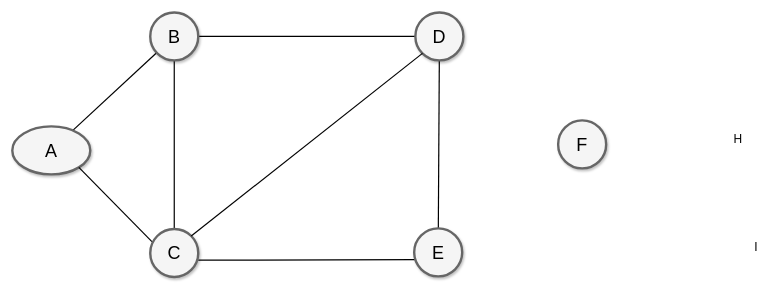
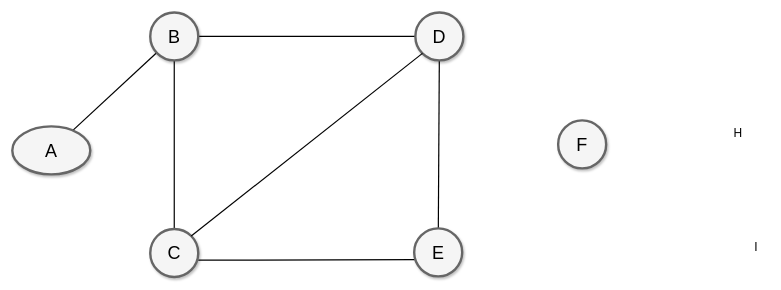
- <mxCell id="13" value="H" style="text;html=1;strokeColor=none;fillColor=none;align=center;verticalAlign=middle;whiteSpace=wrap;rounded=0;shadow=1;labelBackgroundColor=none;fontSize=20;" parent="1" vertex="1"><mxGeometry x="1210" y="220" width="40" height="20" as="geometry" /></mxCell>
+ <mxCell id="13" value="H" style="text;html=1;strokeColor=none;fillColor=none;align=center;verticalAlign=middle;whiteSpace=wrap;rounded=0;shadow=1;labelBackgroundColor=none;fontSize=20;" parent="1" vertex="1"><mxGeometry x="1210" y="210" width="40" height="20" as="geometry" /></mxCell>
- <mxCell id="15" value="" style="endArrow=none;html=1;rounded=0;sourcePerimeterSpacing=0;strokeColor=default;strokeWidth=2;elbow=vertical;entryX=0.034;entryY=0.263;entryDx=0;entryDy=0;entryPerimeter=0;exitX=1;exitY=1;exitDx=0;exitDy=0;" edge="1" parent="1" source="10" target="4"><mxGeometry width="50" height="50" relative="1" as="geometry"><mxPoint x="84" y="269" as="sourcePoint" /><mxPoint x="246" y="426" as="targetPoint" /></mxGeometry></mxCell>
